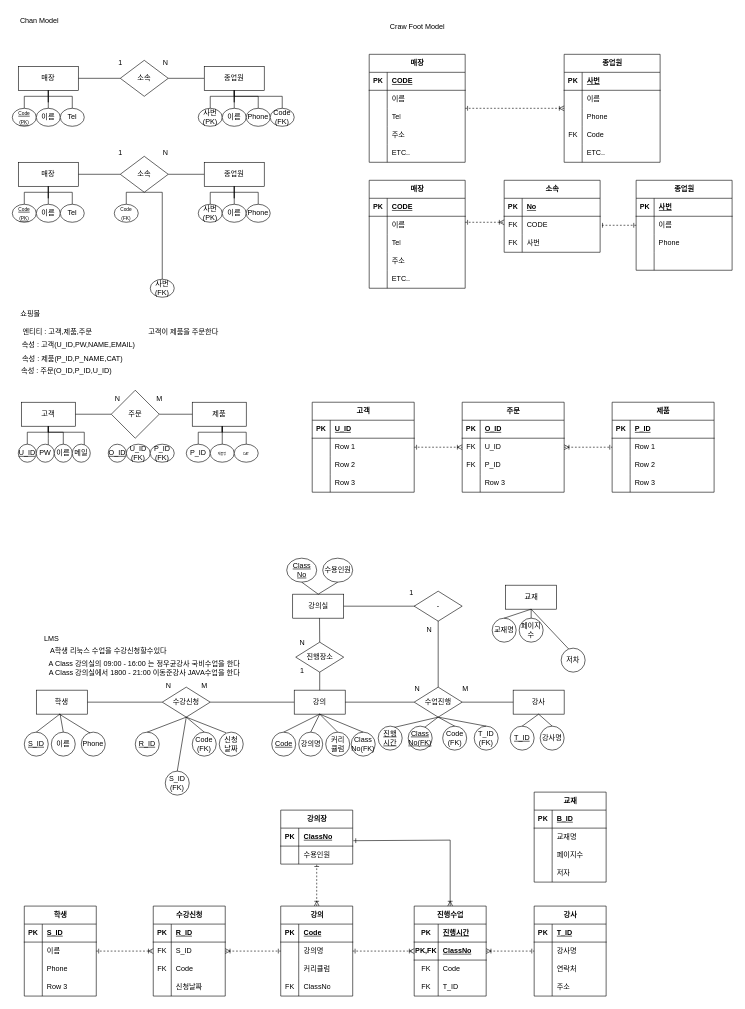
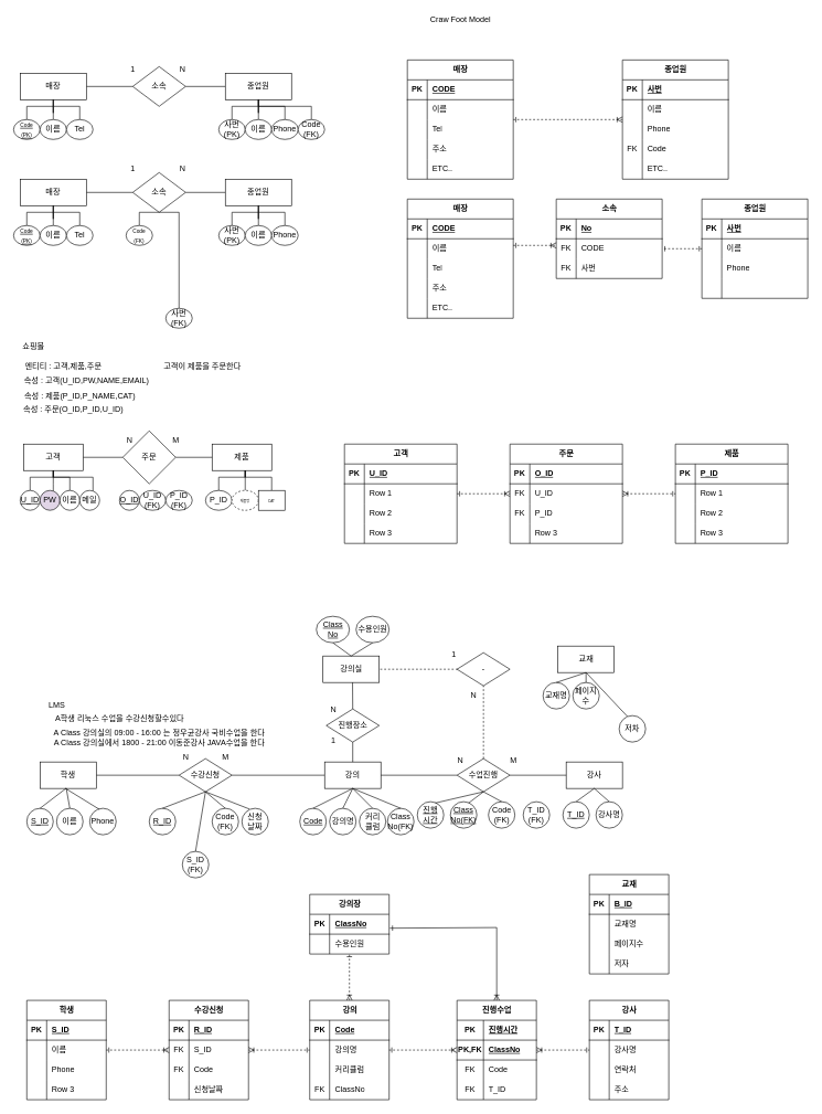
- <mxCell id="2" value="Chan Model" style="text;html=1;align=center;verticalAlign=middle;resizable=0;points=[];autosize=1;strokeColor=none;fillColor=none;" parent="1" vertex="1"><mxGeometry x="20" y="20" width="90" height="30" as="geometry" /></mxCell>
- <mxCell id="3" value="Craw Foot Model" style="text;html=1;align=center;verticalAlign=middle;resizable=0;points=[];autosize=1;strokeColor=none;fillColor=none;" parent="1" vertex="1"><mxGeometry x="640" y="30" width="110" height="30" as="geometry" /></mxCell>
+ <mxCell id="3" value="Craw Foot Model" style="text;html=1;align=center;verticalAlign=middle;resizable=0;points=[];autosize=1;strokeColor=none;fillColor=none;" parent="1" vertex="1"><mxGeometry x="640" y="15" width="110" height="30" as="geometry" /></mxCell>
- <mxCell id="136" value="PW" style="ellipse;whiteSpace=wrap;html=1;" parent="1" vertex="1"><mxGeometry x="60" y="740" width="30" height="30" as="geometry" /></mxCell>
+ <mxCell id="136" value="PW" style="ellipse;whiteSpace=wrap;html=1;fillColor=#e1d5e7;" parent="1" vertex="1"><mxGeometry x="60" y="740" width="30" height="30" as="geometry" /></mxCell>
- <mxCell id="145" value="&lt;font style=&quot;font-size: 5px;&quot;&gt;제품명&lt;/font&gt;" style="ellipse;whiteSpace=wrap;html=1;" parent="1" vertex="1"><mxGeometry x="350" y="740" width="40" height="30" as="geometry" /></mxCell>
+ <mxCell id="145" value="&lt;font style=&quot;font-size: 5px;&quot;&gt;제품명&lt;/font&gt;" style="ellipse;whiteSpace=wrap;html=1;dashed=1;" parent="1" vertex="1"><mxGeometry x="350" y="740" width="40" height="30" as="geometry" /></mxCell>
- <mxCell id="147" value="&lt;span style=&quot;font-size: 5px;&quot;&gt;CAT&lt;/span&gt;" style="ellipse;whiteSpace=wrap;html=1;" parent="1" vertex="1"><mxGeometry x="390" y="740" width="40" height="30" as="geometry" /></mxCell>
+ <mxCell id="147" value="&lt;span style=&quot;font-size: 5px;&quot;&gt;CAT&lt;/span&gt;" style="whiteSpace=wrap;html=1;rounded=0;" parent="1" vertex="1"><mxGeometry x="390" y="740" width="40" height="30" as="geometry" /></mxCell>
- <mxCell id="259" value="" style="edgeStyle=orthogonalEdgeStyle;rounded=0;orthogonalLoop=1;jettySize=auto;html=1;endArrow=none;endFill=0;exitX=0.5;exitY=0;exitDx=0;exitDy=0;entryX=1;entryY=0.5;entryDx=0;entryDy=0;" edge="1" parent="1" source="241" target="225"><mxGeometry relative="1" as="geometry"><mxPoint x="710" y="1030" as="sourcePoint" /><mxPoint x="570" y="1030" as="targetPoint" /><Array as="points"><mxPoint x="730" y="1010" /></Array></mxGeometry></mxCell>
+ <mxCell id="259" value="" style="edgeStyle=orthogonalEdgeStyle;rounded=0;orthogonalLoop=1;jettySize=auto;html=1;endArrow=none;endFill=0;exitX=0.5;exitY=0;exitDx=0;exitDy=0;entryX=1;entryY=0.5;entryDx=0;entryDy=0;dashed=1;" edge="1" parent="1" source="241" target="225"><mxGeometry relative="1" as="geometry"><mxPoint x="710" y="1030" as="sourcePoint" /><mxPoint x="570" y="1030" as="targetPoint" /><Array as="points"><mxPoint x="730" y="1010" /></Array></mxGeometry></mxCell>
- <mxCell id="247" value="" style="endArrow=none;html=1;rounded=0;exitX=0.5;exitY=0;exitDx=0;exitDy=0;entryX=0.5;entryY=1;entryDx=0;entryDy=0;" edge="1" parent="1" source="245" target="241"><mxGeometry width="50" height="50" relative="1" as="geometry"><mxPoint x="720" y="1220" as="sourcePoint" /><mxPoint x="740" y="1205" as="targetPoint" /></mxGeometry></mxCell>
